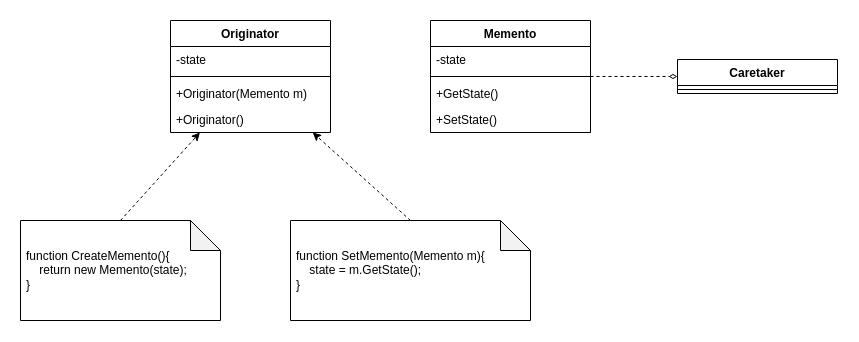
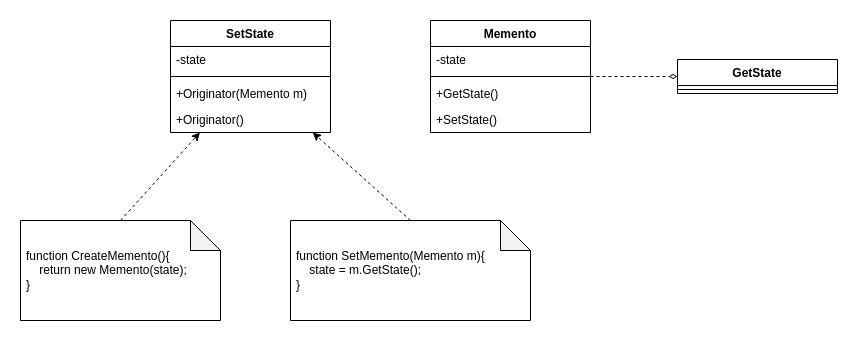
- <mxCell id="2" value="Originator" style="swimlane;fontStyle=1;align=center;verticalAlign=top;childLayout=stackLayout;horizontal=1;startSize=26;horizontalStack=0;resizeParent=1;resizeParentMax=0;resizeLast=0;collapsible=1;marginBottom=0;whiteSpace=wrap;html=1;" vertex="1" parent="1"><mxGeometry x="170" y="20" width="160" height="112" as="geometry" /></mxCell>
+ <mxCell id="2" value="SetState" style="swimlane;fontStyle=1;align=center;verticalAlign=top;childLayout=stackLayout;horizontal=1;startSize=26;horizontalStack=0;resizeParent=1;resizeParentMax=0;resizeLast=0;collapsible=1;marginBottom=0;whiteSpace=wrap;html=1;" vertex="1" parent="1"><mxGeometry x="170" y="20" width="160" height="112" as="geometry" /></mxCell>
- <mxCell id="13" value="Caretaker" style="swimlane;fontStyle=1;align=center;verticalAlign=top;childLayout=stackLayout;horizontal=1;startSize=26;horizontalStack=0;resizeParent=1;resizeParentMax=0;resizeLast=0;collapsible=1;marginBottom=0;whiteSpace=wrap;html=1;" vertex="1" parent="1"><mxGeometry x="677" y="59" width="160" height="34" as="geometry" /></mxCell>
+ <mxCell id="13" value="GetState" style="swimlane;fontStyle=1;align=center;verticalAlign=top;childLayout=stackLayout;horizontal=1;startSize=26;horizontalStack=0;resizeParent=1;resizeParentMax=0;resizeLast=0;collapsible=1;marginBottom=0;whiteSpace=wrap;html=1;" vertex="1" parent="1"><mxGeometry x="677" y="59" width="160" height="34" as="geometry" /></mxCell>
